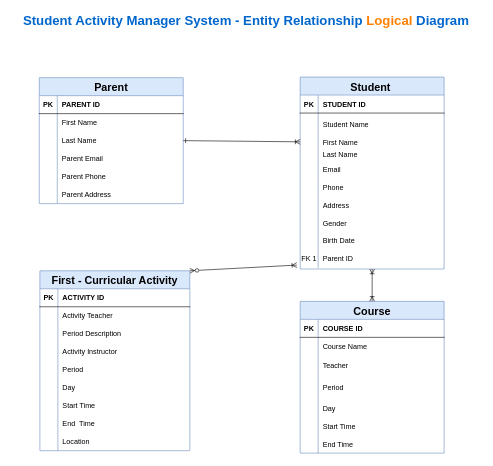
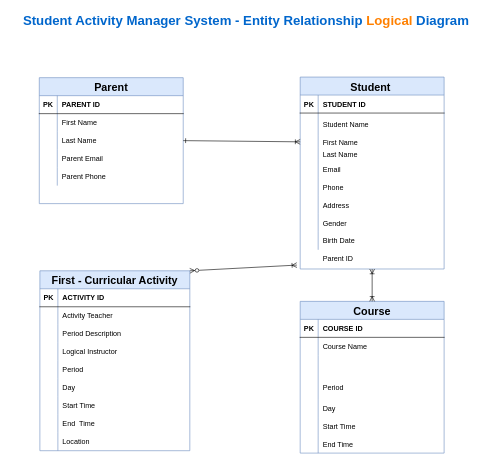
- <mxCell id="20" value="Parent Address" style="shape=partialRectangle;overflow=hidden;connectable=0;fillColor=none;top=0;left=0;bottom=0;right=0;align=left;spacingLeft=6;" parent="18" vertex="1"><mxGeometry x="30" width="210" height="30" as="geometry"><mxRectangle width="210" height="30" as="alternateBounds" /></mxGeometry></mxCell>
- <mxCell id="50" value="FK 1" style="shape=partialRectangle;overflow=hidden;connectable=0;fillColor=none;top=0;left=0;bottom=0;right=0;" parent="49" vertex="1"><mxGeometry width="30" height="30" as="geometry"><mxRectangle width="30" height="30" as="alternateBounds" /></mxGeometry></mxCell>
- <mxCell id="65" value="Activity Instructor" style="shape=partialRectangle;overflow=hidden;connectable=0;fillColor=none;top=0;left=0;bottom=0;right=0;align=left;spacingLeft=6;" parent="63" vertex="1"><mxGeometry x="30" width="220" height="30" as="geometry"><mxRectangle width="220" height="30" as="alternateBounds" /></mxGeometry></mxCell>
+ <mxCell id="65" value="Logical Instructor" style="shape=partialRectangle;overflow=hidden;connectable=0;fillColor=none;top=0;left=0;bottom=0;right=0;align=left;spacingLeft=6;" parent="63" vertex="1"><mxGeometry x="30" width="220" height="30" as="geometry"><mxRectangle width="220" height="30" as="alternateBounds" /></mxGeometry></mxCell>
- <mxCell id="90" value="Teacher" style="shape=partialRectangle;overflow=hidden;connectable=0;fillColor=none;top=0;left=0;bottom=0;right=0;align=left;spacingLeft=6;" parent="88" vertex="1"><mxGeometry x="30" width="210" height="33" as="geometry"><mxRectangle width="210" height="33" as="alternateBounds" /></mxGeometry></mxCell>
